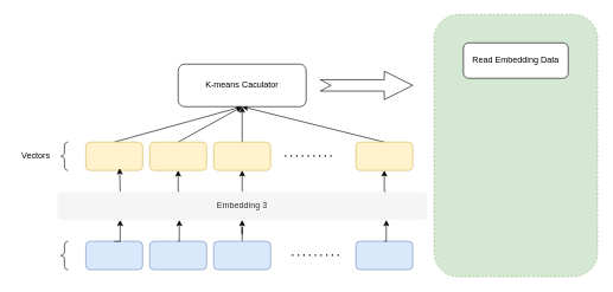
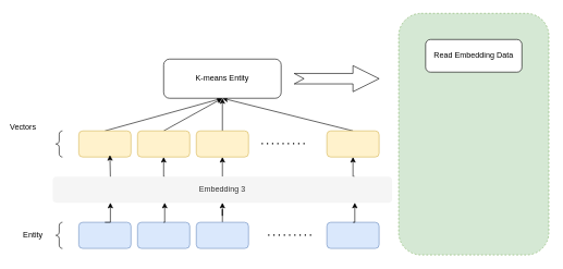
- <mxCell id="29" value="K-means Caculator" style="rounded=1;whiteSpace=wrap;html=1;" vertex="1" parent="1"><mxGeometry x="250" y="90" width="180" height="60" as="geometry" /></mxCell>
+ <mxCell id="29" value="K-means Entity" style="rounded=1;whiteSpace=wrap;html=1;" vertex="1" parent="1"><mxGeometry x="250" y="90" width="180" height="60" as="geometry" /></mxCell>
- <mxCell id="27" value="Vectors" style="text;html=1;align=center;verticalAlign=middle;whiteSpace=wrap;rounded=0;" vertex="1" parent="1"><mxGeometry x="20" y="205" width="60" height="30" as="geometry" /></mxCell>
+ <mxCell id="27" value="Vectors" style="text;html=1;align=center;verticalAlign=middle;whiteSpace=wrap;rounded=0;" vertex="1" parent="1"><mxGeometry x="5" y="180" width="60" height="30" as="geometry" /></mxCell>
+ <mxCell id="28" value="Entity" style="text;html=1;align=center;verticalAlign=middle;whiteSpace=wrap;rounded=0;" vertex="1" parent="1"><mxGeometry x="20" y="345" width="60" height="30" as="geometry" /></mxCell>
